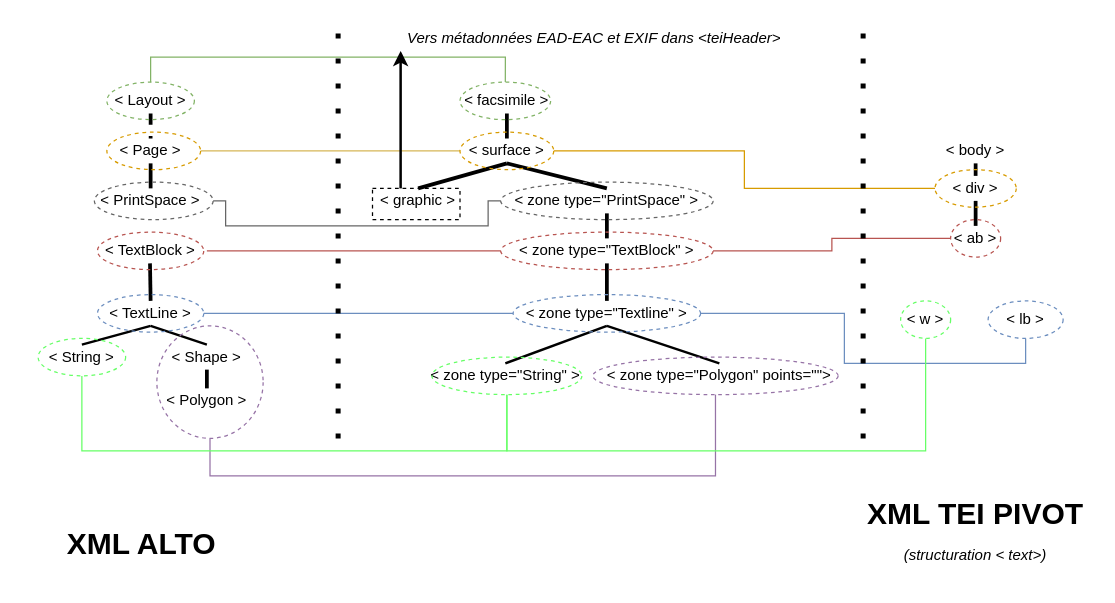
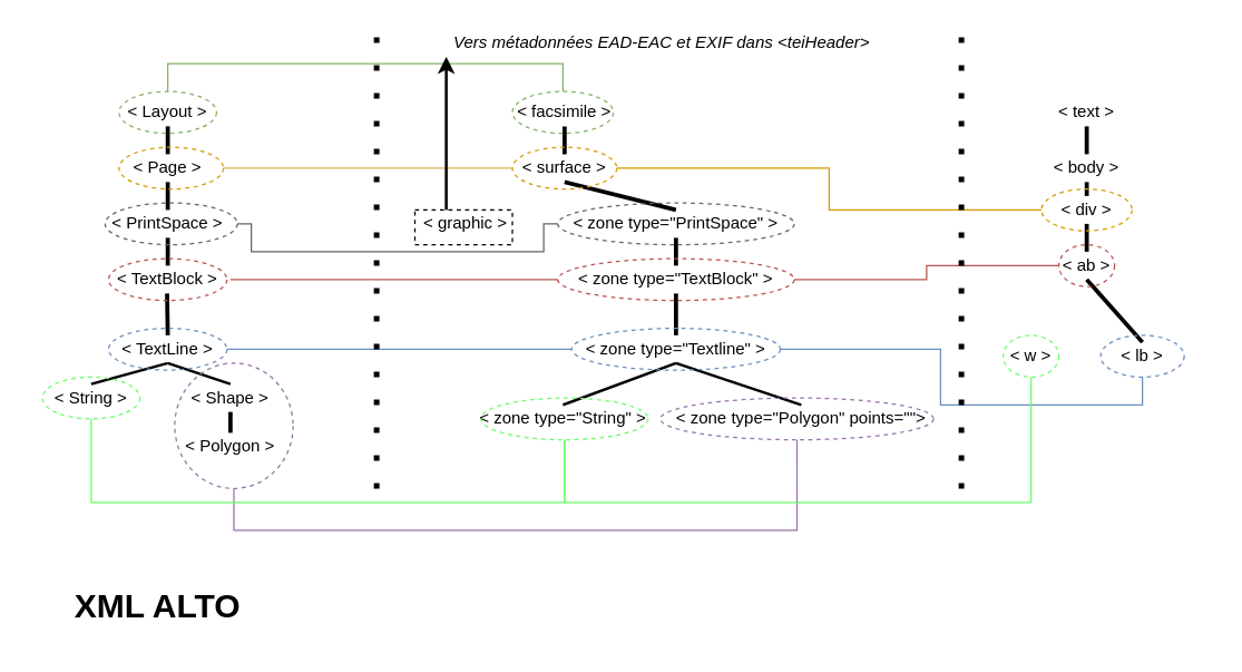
+ <mxCell id="36" value="&amp;lt; text &amp;gt;" style="text;html=1;strokeColor=none;fillColor=none;align=center;verticalAlign=middle;whiteSpace=wrap;rounded=0;" vertex="1" parent="1"><mxGeometry x="740" y="70" width="80" height="20" as="geometry" /></mxCell>
+ <mxCell id="35" style="edgeStyle=orthogonalEdgeStyle;rounded=0;orthogonalLoop=1;jettySize=auto;html=1;exitX=0.5;exitY=1;exitDx=0;exitDy=0;entryX=0.5;entryY=0;entryDx=0;entryDy=0;endArrow=none;endFill=0;strokeWidth=3;" edge="1" parent="1" source="36" target="38"><mxGeometry relative="1" as="geometry" /></mxCell>
- <mxCell id="2" style="edgeStyle=orthogonalEdgeStyle;rounded=0;orthogonalLoop=1;jettySize=auto;html=1;exitX=0.5;exitY=1;exitDx=0;exitDy=0;entryX=0.5;entryY=0;entryDx=0;entryDy=0;endArrow=none;endFill=0;strokeWidth=3;dashed=1;" edge="1" parent="1" source="3" target="5"><mxGeometry relative="1" as="geometry" /></mxCell>
+ <mxCell id="2" style="edgeStyle=orthogonalEdgeStyle;rounded=0;orthogonalLoop=1;jettySize=auto;html=1;exitX=0.5;exitY=1;exitDx=0;exitDy=0;entryX=0.5;entryY=0;entryDx=0;entryDy=0;endArrow=none;endFill=0;strokeWidth=3;" edge="1" parent="1" source="3" target="5"><mxGeometry relative="1" as="geometry" /></mxCell>
- <mxCell id="22" style="edgeStyle=none;rounded=0;orthogonalLoop=1;jettySize=auto;html=1;exitX=0.5;exitY=1;exitDx=0;exitDy=0;entryX=0.5;entryY=0;entryDx=0;entryDy=0;endArrow=none;endFill=0;strokeWidth=3;" edge="1" parent="1" source="24" target="27"><mxGeometry relative="1" as="geometry" /></mxCell>
+ <mxCell id="6" style="edgeStyle=orthogonalEdgeStyle;rounded=0;orthogonalLoop=1;jettySize=auto;html=1;exitX=0.5;exitY=1;exitDx=0;exitDy=0;entryX=0.5;entryY=0;entryDx=0;entryDy=0;endArrow=none;endFill=0;strokeWidth=3;" edge="1" parent="1" source="8" target="10"><mxGeometry relative="1" as="geometry" /></mxCell>
+ <mxCell id="42" style="edgeStyle=none;rounded=0;orthogonalLoop=1;jettySize=auto;html=1;exitX=0.5;exitY=1;exitDx=0;exitDy=0;entryX=0.5;entryY=0;entryDx=0;entryDy=0;endArrow=none;endFill=0;strokeWidth=3;" edge="1" parent="1" source="43" target="45"><mxGeometry relative="1" as="geometry" /></mxCell>
- <mxCell id="78" value="&lt;h1&gt;XML TEI PIVOT&lt;i&gt;&lt;font size=&quot;1&quot;&gt;&lt;span style=&quot;font-weight: normal&quot;&gt;&lt;font style=&quot;font-size: 12px&quot;&gt; (structuration &amp;lt; text&amp;gt;)&lt;/font&gt;&lt;/span&gt;&lt;/font&gt;&lt;/i&gt;&lt;br&gt;&lt;/h1&gt;" style="text;html=1;strokeColor=none;fillColor=none;align=center;verticalAlign=middle;whiteSpace=wrap;rounded=0;dashed=1;" vertex="1" parent="1"><mxGeometry x="690" y="390" width="180" height="70" as="geometry" /></mxCell>
